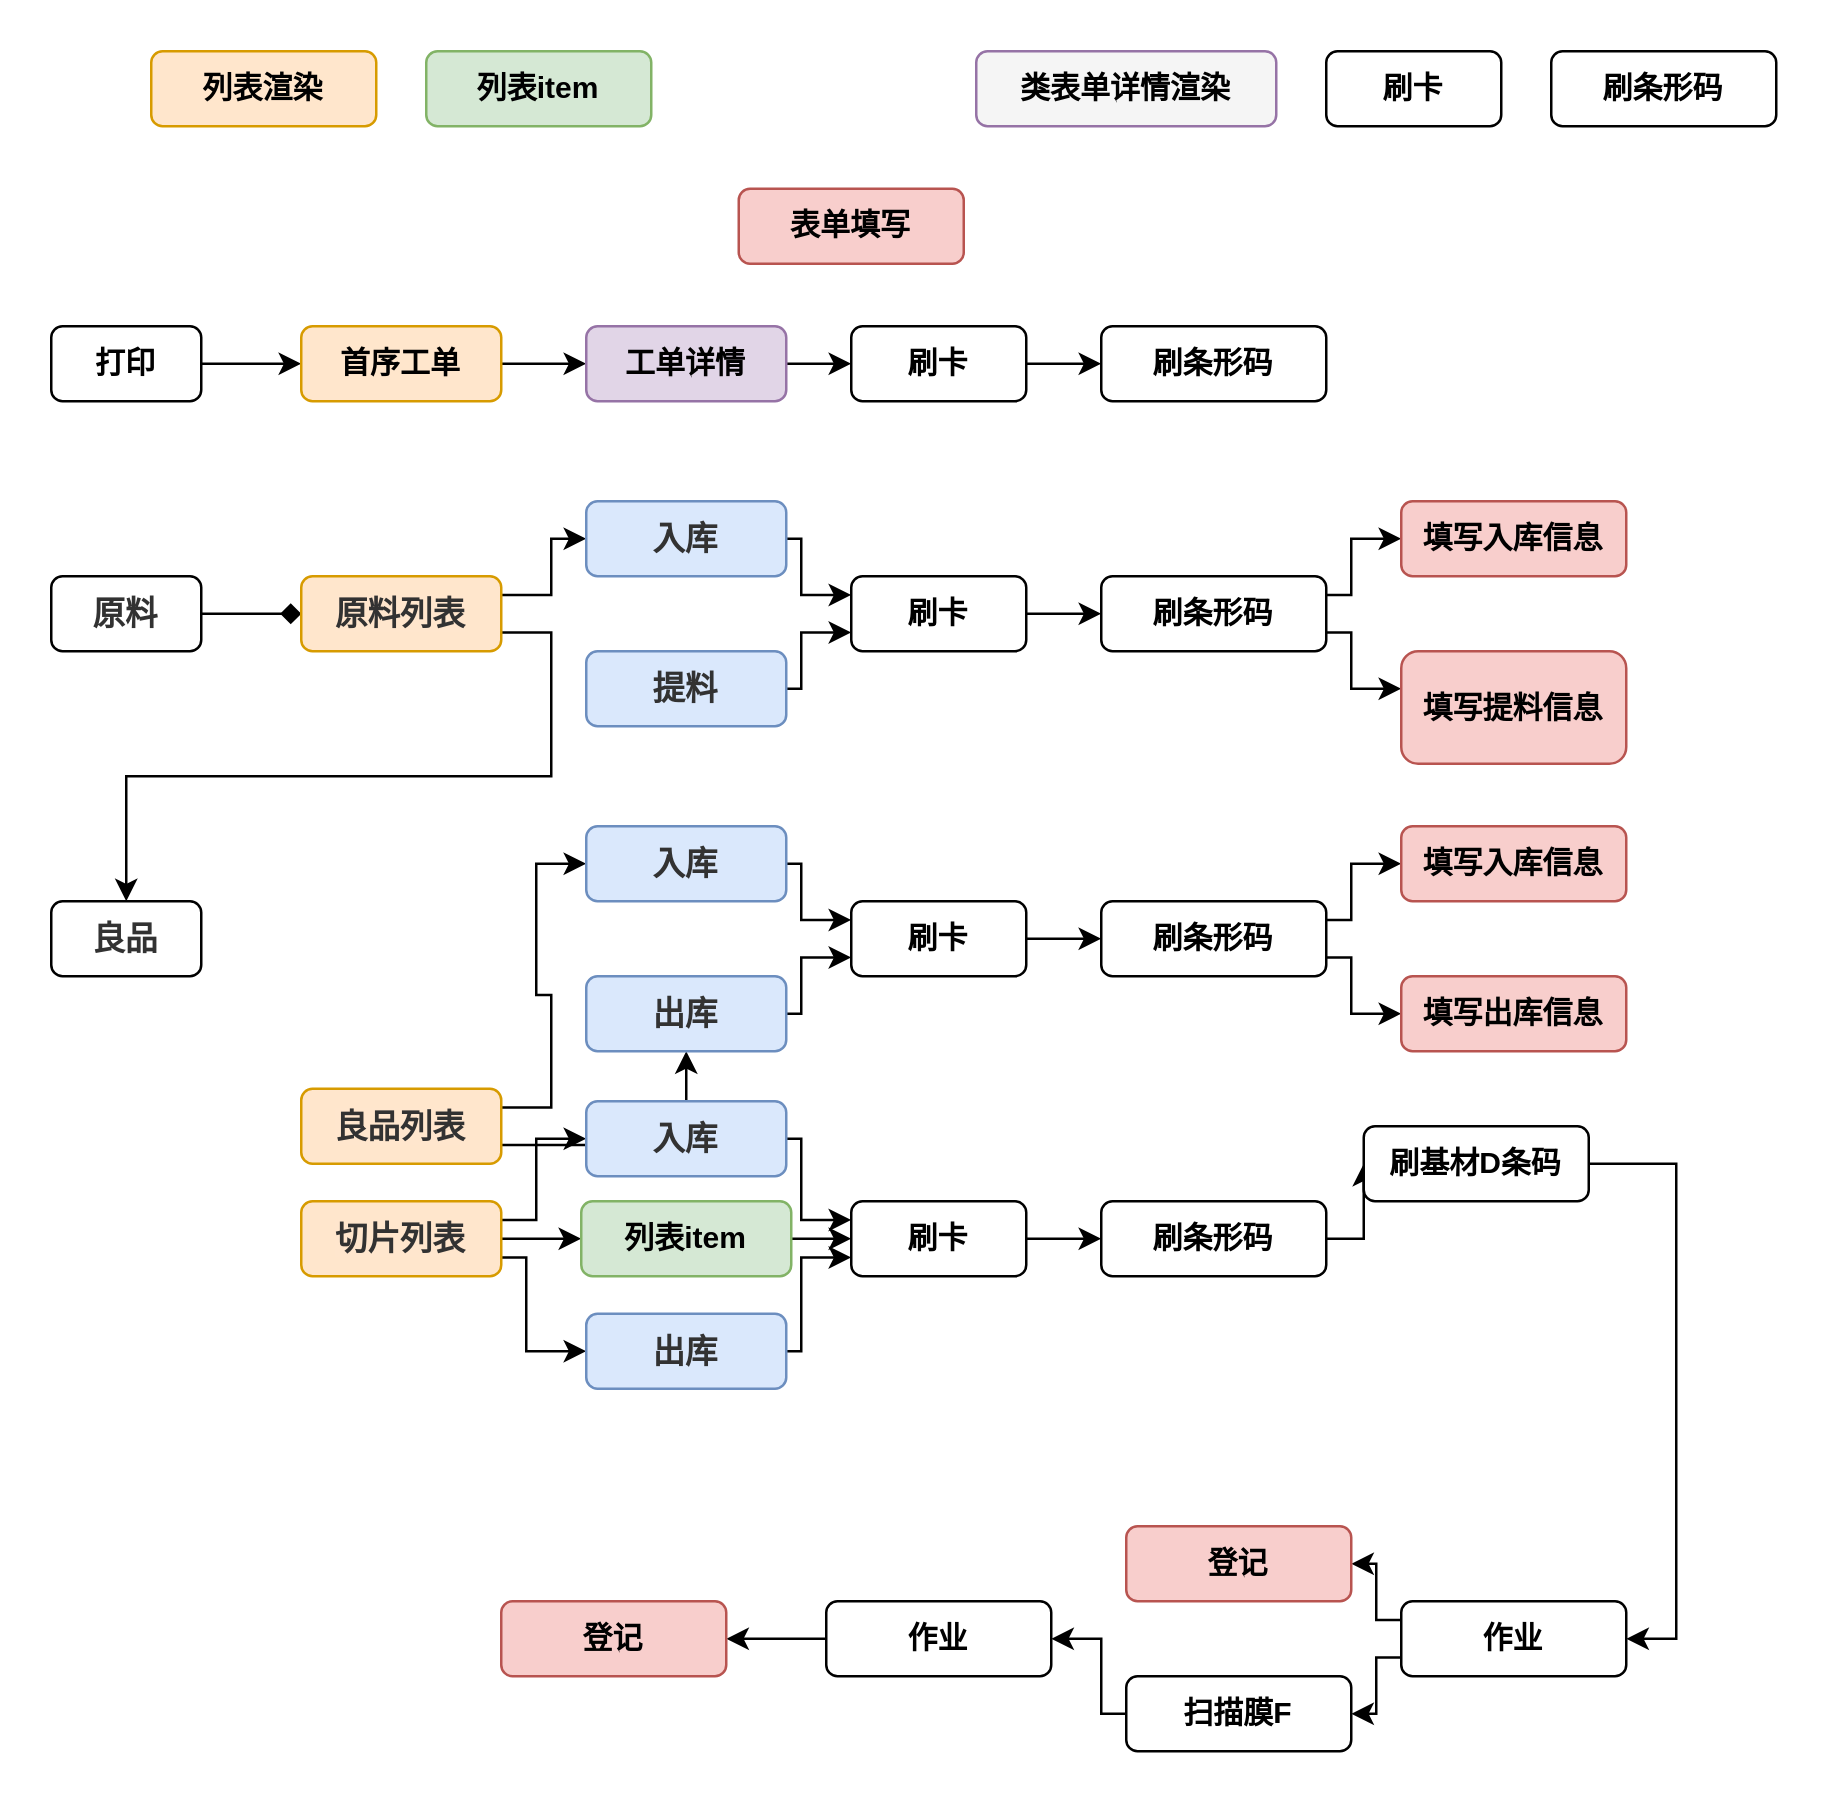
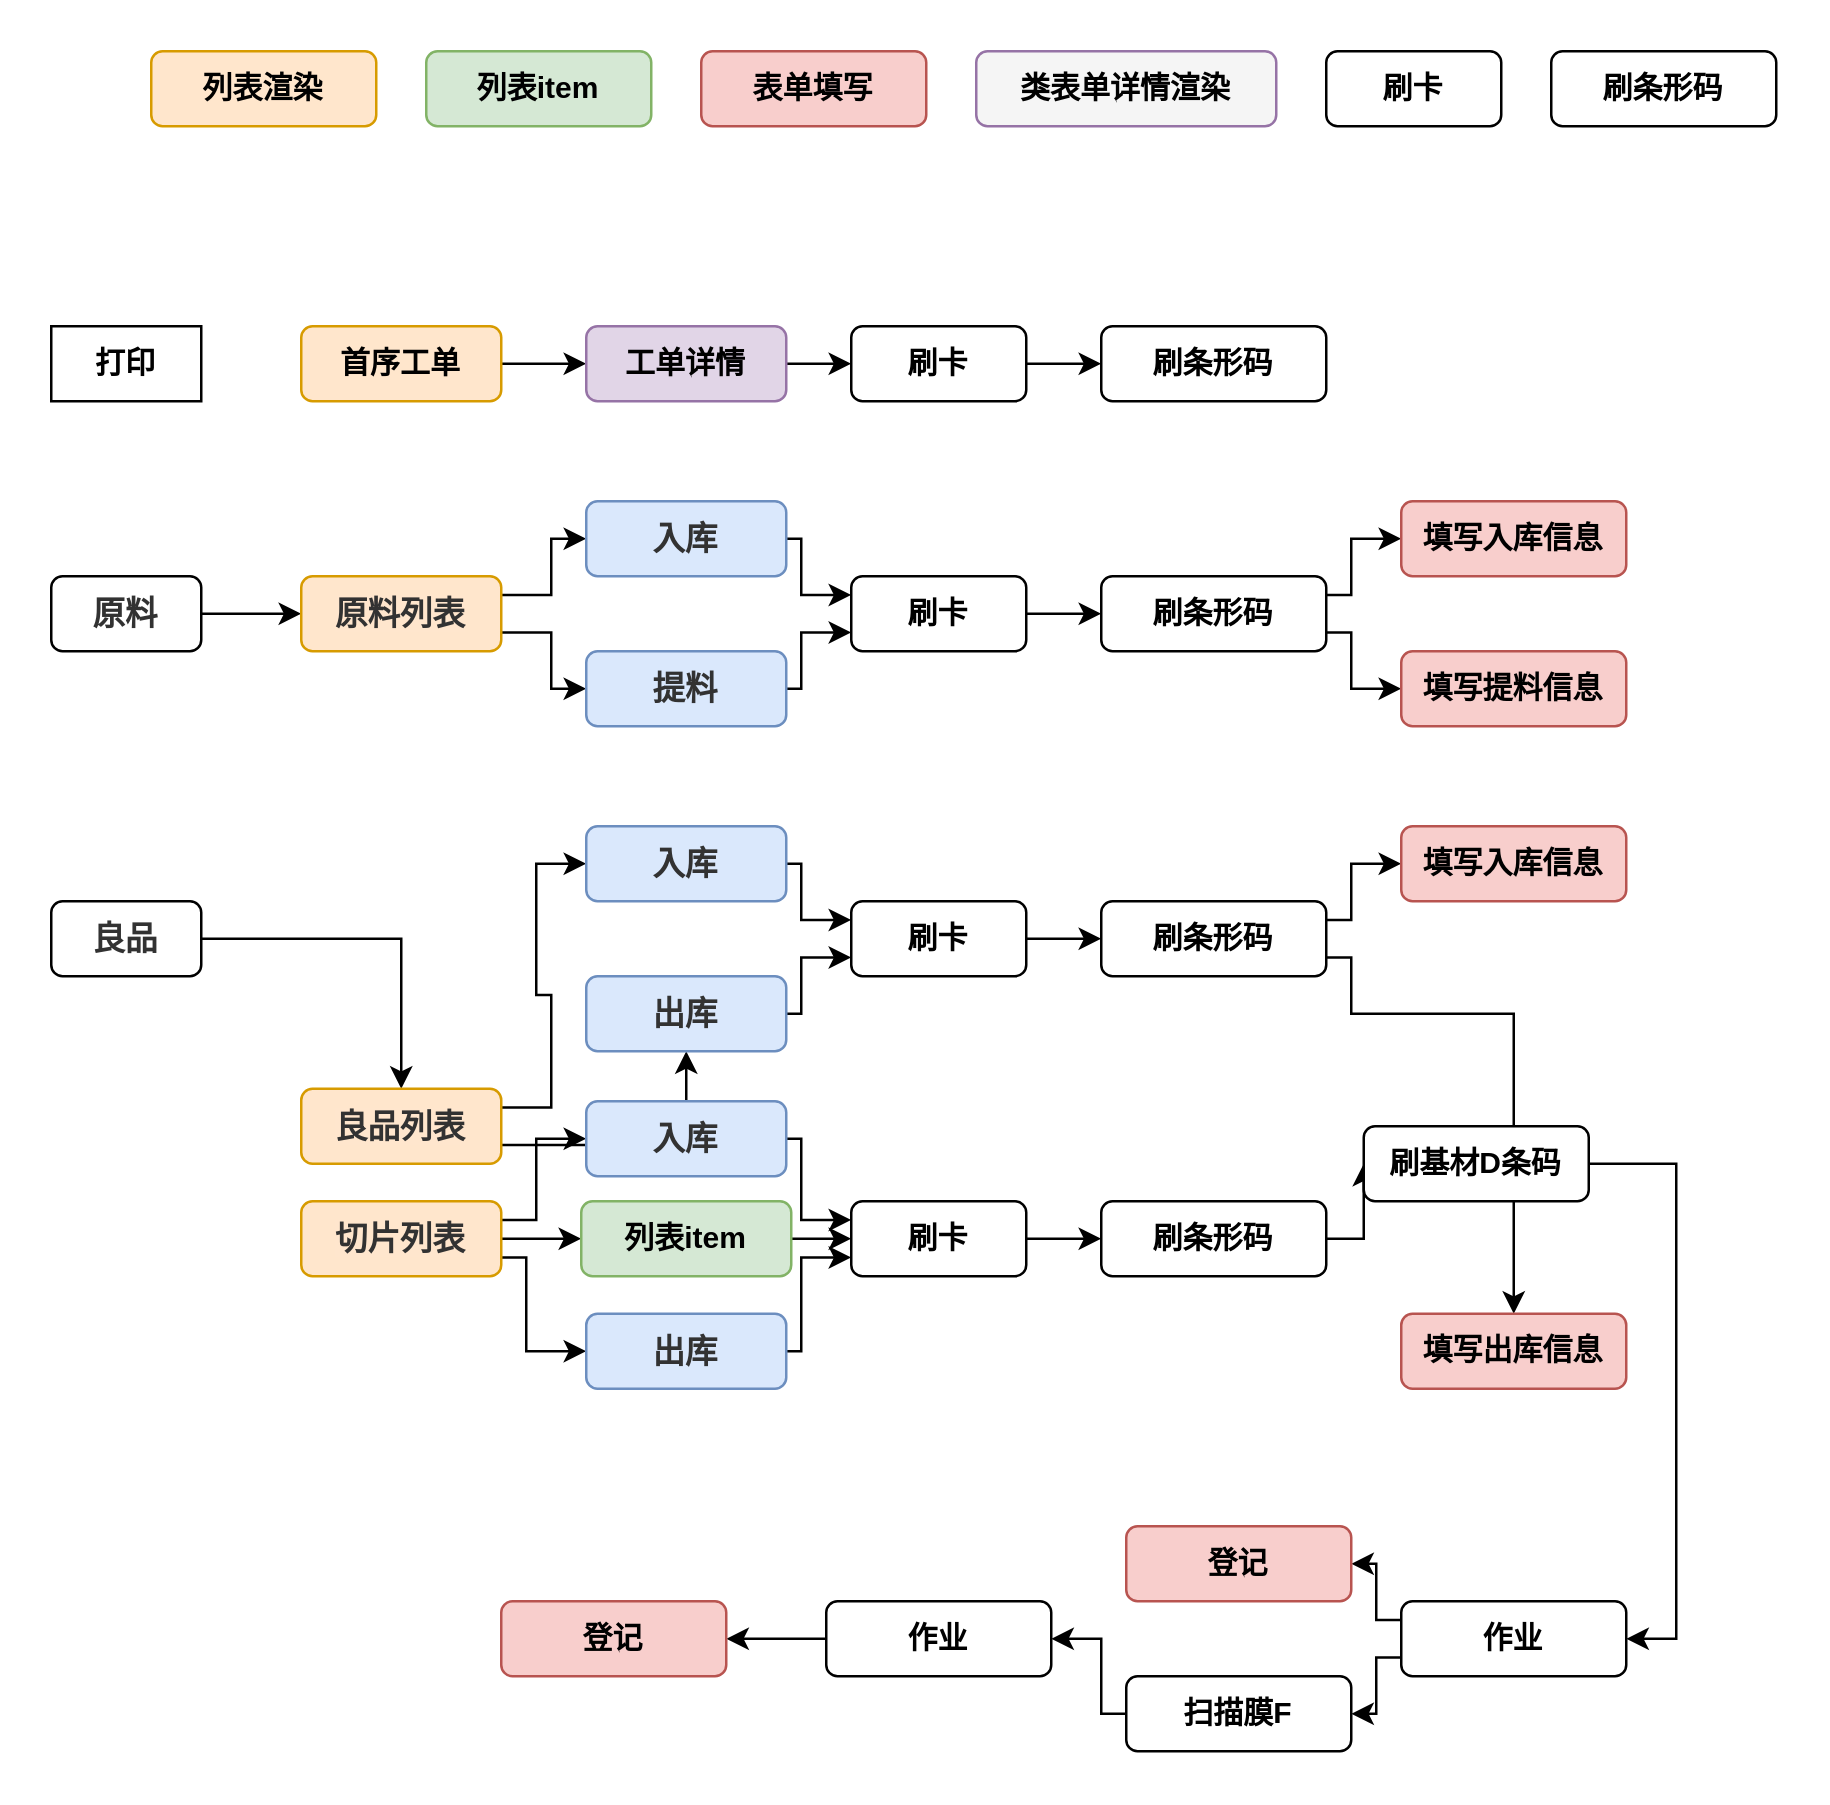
- <mxCell id="3" value="表单填写" style="rounded=1;whiteSpace=wrap;html=1;strokeColor=#b85450;fillColor=#f8cecc;labelBackgroundColor=none;fontStyle=1" parent="1" vertex="1"><mxGeometry x="295" y="75" width="90" height="30" as="geometry" /></mxCell>
+ <mxCell id="3" value="表单填写" style="rounded=1;whiteSpace=wrap;html=1;strokeColor=#b85450;fillColor=#f8cecc;labelBackgroundColor=none;fontStyle=1" parent="1" vertex="1"><mxGeometry x="280" y="20" width="90" height="30" as="geometry" /></mxCell>
- <mxCell id="7" value="打印" style="rounded=1;whiteSpace=wrap;html=1;labelBackgroundColor=none;fontStyle=1" parent="1" vertex="1"><mxGeometry x="20" y="130" width="60" height="30" as="geometry" /></mxCell>
+ <mxCell id="7" value="打印" style="whiteSpace=wrap;html=1;labelBackgroundColor=none;fontStyle=1;rounded=0;" parent="1" vertex="1"><mxGeometry x="20" y="130" width="60" height="30" as="geometry" /></mxCell>
- <mxCell id="6" style="edgeStyle=orthogonalEdgeStyle;rounded=0;orthogonalLoop=1;jettySize=auto;html=1;exitX=1;exitY=0.5;exitDx=0;exitDy=0;fontColor=#FFFFFF;" parent="1" source="7" target="9" edge="1"><mxGeometry relative="1" as="geometry" /></mxCell>
- <mxCell id="16" style="edgeStyle=orthogonalEdgeStyle;rounded=0;orthogonalLoop=1;jettySize=auto;html=1;exitX=1;exitY=0.5;exitDx=0;exitDy=0;fontColor=#FFFFFF;endArrow=diamond;" parent="1" source="17" target="20" edge="1"><mxGeometry relative="1" as="geometry" /></mxCell>
+ <mxCell id="16" style="edgeStyle=orthogonalEdgeStyle;rounded=0;orthogonalLoop=1;jettySize=auto;html=1;exitX=1;exitY=0.5;exitDx=0;exitDy=0;fontColor=#FFFFFF;" parent="1" source="17" target="20" edge="1"><mxGeometry relative="1" as="geometry" /></mxCell>
- <mxCell id="31" value="填写提料信息" style="rounded=1;whiteSpace=wrap;html=1;strokeColor=#b85450;fillColor=#f8cecc;labelBackgroundColor=none;fontStyle=1" parent="1" vertex="1"><mxGeometry x="560" y="260" width="90" height="45" as="geometry" /></mxCell>
+ <mxCell id="31" value="填写提料信息" style="rounded=1;whiteSpace=wrap;html=1;strokeColor=#b85450;fillColor=#f8cecc;labelBackgroundColor=none;fontStyle=1" parent="1" vertex="1"><mxGeometry x="560" y="260" width="90" height="30" as="geometry" /></mxCell>
- <mxCell id="19" style="edgeStyle=orthogonalEdgeStyle;rounded=0;orthogonalLoop=1;jettySize=auto;html=1;exitX=1;exitY=0.75;exitDx=0;exitDy=0;fontColor=#FFFFFF;" parent="1" source="20" target="33" edge="1"><mxGeometry relative="1" as="geometry" /></mxCell>
+ <mxCell id="19" style="edgeStyle=orthogonalEdgeStyle;rounded=0;orthogonalLoop=1;jettySize=auto;html=1;exitX=1;exitY=0.75;exitDx=0;exitDy=0;fontColor=#FFFFFF;" parent="1" source="20" target="29" edge="1"><mxGeometry relative="1" as="geometry" /></mxCell>
+ <mxCell id="32" style="edgeStyle=orthogonalEdgeStyle;rounded=0;orthogonalLoop=1;jettySize=auto;html=1;exitX=1;exitY=0.5;exitDx=0;exitDy=0;fontColor=#FFFFFF;" parent="1" source="33" target="36" edge="1"><mxGeometry relative="1" as="geometry" /></mxCell>
- <mxCell id="47" value="填写出库信息" style="rounded=1;whiteSpace=wrap;html=1;strokeColor=#b85450;fillColor=#f8cecc;labelBackgroundColor=none;fontStyle=1" parent="1" vertex="1"><mxGeometry x="560" y="390" width="90" height="30" as="geometry" /></mxCell>
+ <mxCell id="47" value="填写出库信息" style="rounded=1;whiteSpace=wrap;html=1;strokeColor=#b85450;fillColor=#f8cecc;labelBackgroundColor=none;fontStyle=1" parent="1" vertex="1"><mxGeometry x="560" y="525" width="90" height="30" as="geometry" /></mxCell>
